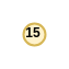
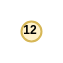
- <mxCell id="4" value="15" style="text;html=1;strokeColor=none;fillColor=none;align=center;verticalAlign=middle;whiteSpace=wrap;rounded=0;fontStyle=1;labelPosition=center;verticalLabelPosition=middle;" parent="2" vertex="1"><mxGeometry x="-1" width="20" height="20" as="geometry" /></mxCell>
+ <mxCell id="4" value="12" style="text;html=1;strokeColor=none;fillColor=none;align=center;verticalAlign=middle;whiteSpace=wrap;rounded=0;fontStyle=1;labelPosition=center;verticalLabelPosition=middle;" parent="2" vertex="1"><mxGeometry x="-1" width="20" height="20" as="geometry" /></mxCell>
